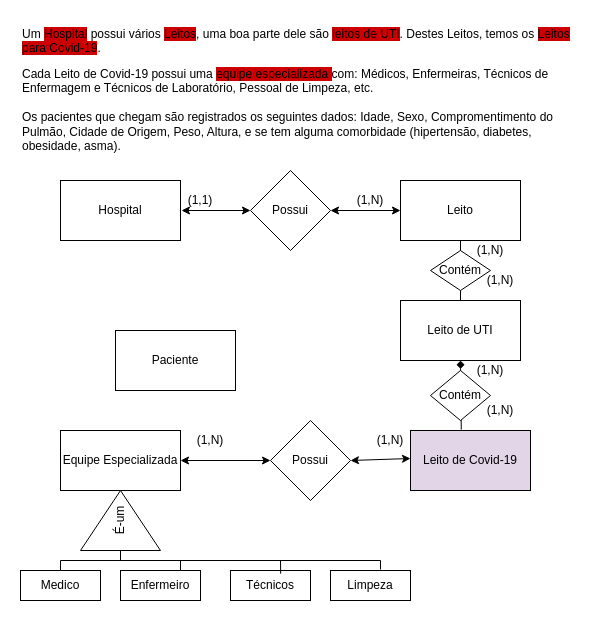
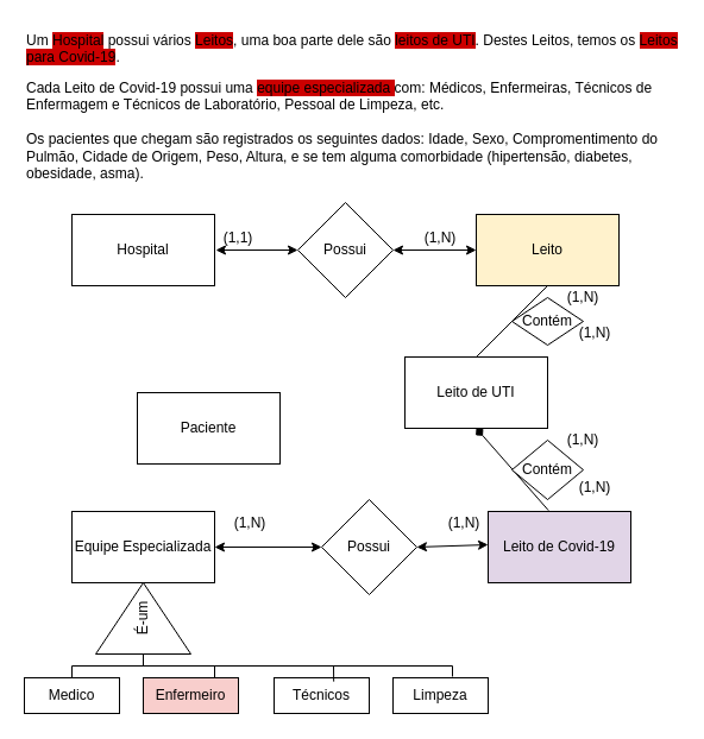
- <mxCell id="6" value="Leito" style="rounded=0;whiteSpace=wrap;html=1;" vertex="1" parent="1"><mxGeometry x="400" y="180" width="120" height="60" as="geometry" /></mxCell>
+ <mxCell id="6" value="Leito" style="rounded=0;whiteSpace=wrap;html=1;fillColor=#fff2cc;" vertex="1" parent="1"><mxGeometry x="400" y="180" width="120" height="60" as="geometry" /></mxCell>
- <mxCell id="7" value="Leito de UTI" style="rounded=0;whiteSpace=wrap;html=1;" vertex="1" parent="1"><mxGeometry x="400" y="300" width="120" height="60" as="geometry" /></mxCell>
+ <mxCell id="7" value="Leito de UTI" style="rounded=0;whiteSpace=wrap;html=1;" vertex="1" parent="1"><mxGeometry x="340" y="300" width="120" height="60" as="geometry" /></mxCell>
- <mxCell id="30" value="Enfermeiro" style="rounded=0;whiteSpace=wrap;html=1;" vertex="1" parent="1"><mxGeometry x="120" y="570" width="80" height="30" as="geometry" /></mxCell>
+ <mxCell id="30" value="Enfermeiro" style="rounded=0;whiteSpace=wrap;html=1;fillColor=#f8cecc;" vertex="1" parent="1"><mxGeometry x="120" y="570" width="80" height="30" as="geometry" /></mxCell>
